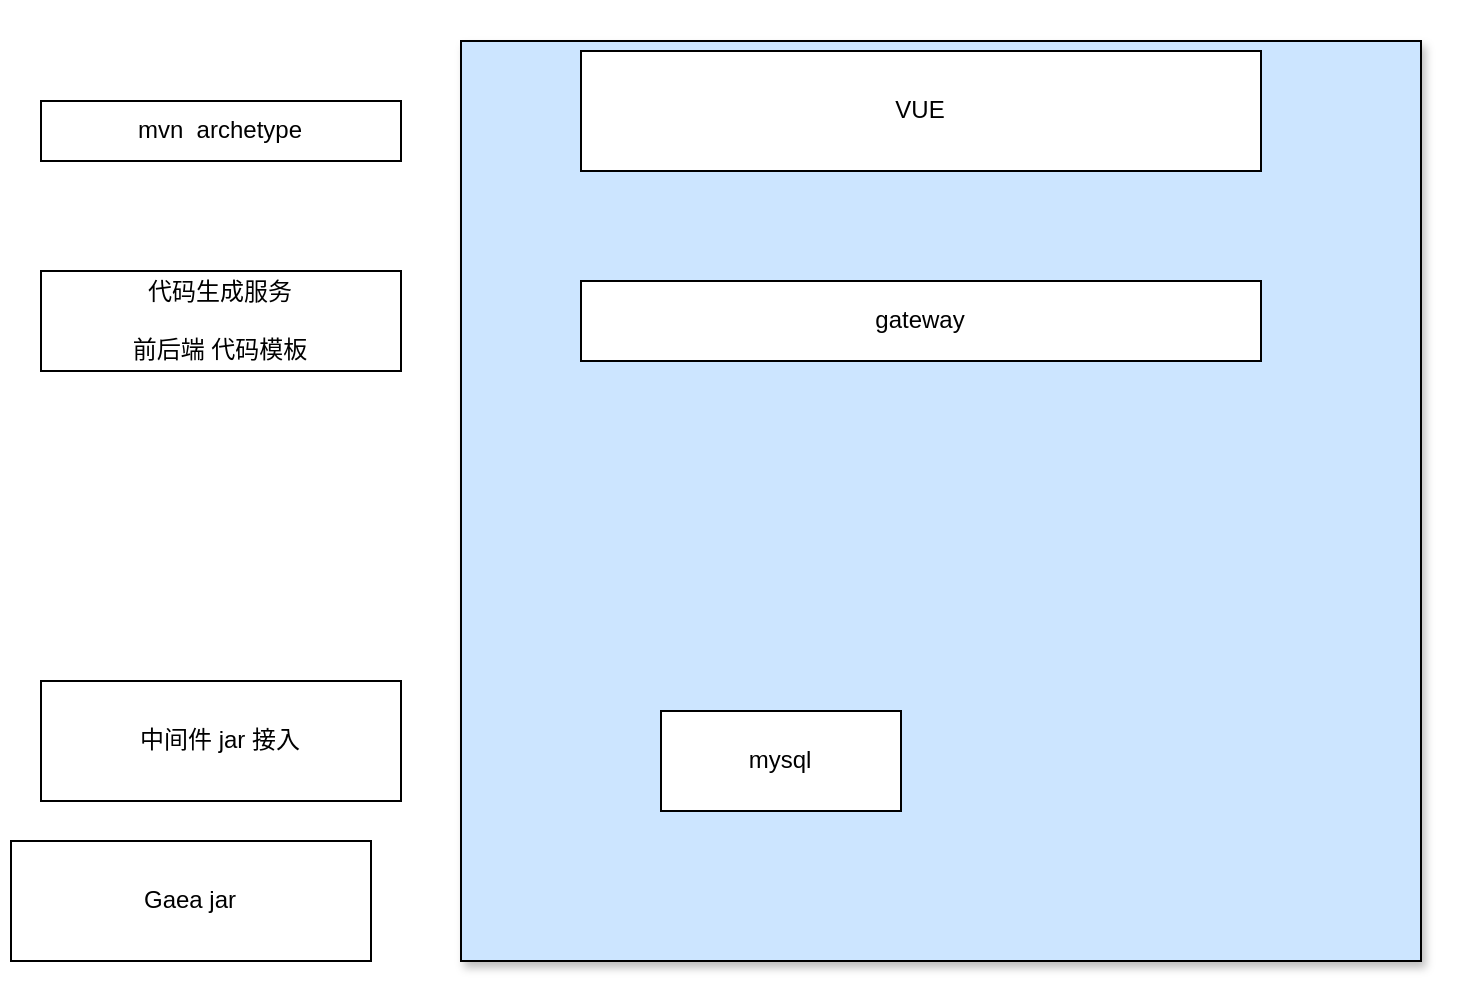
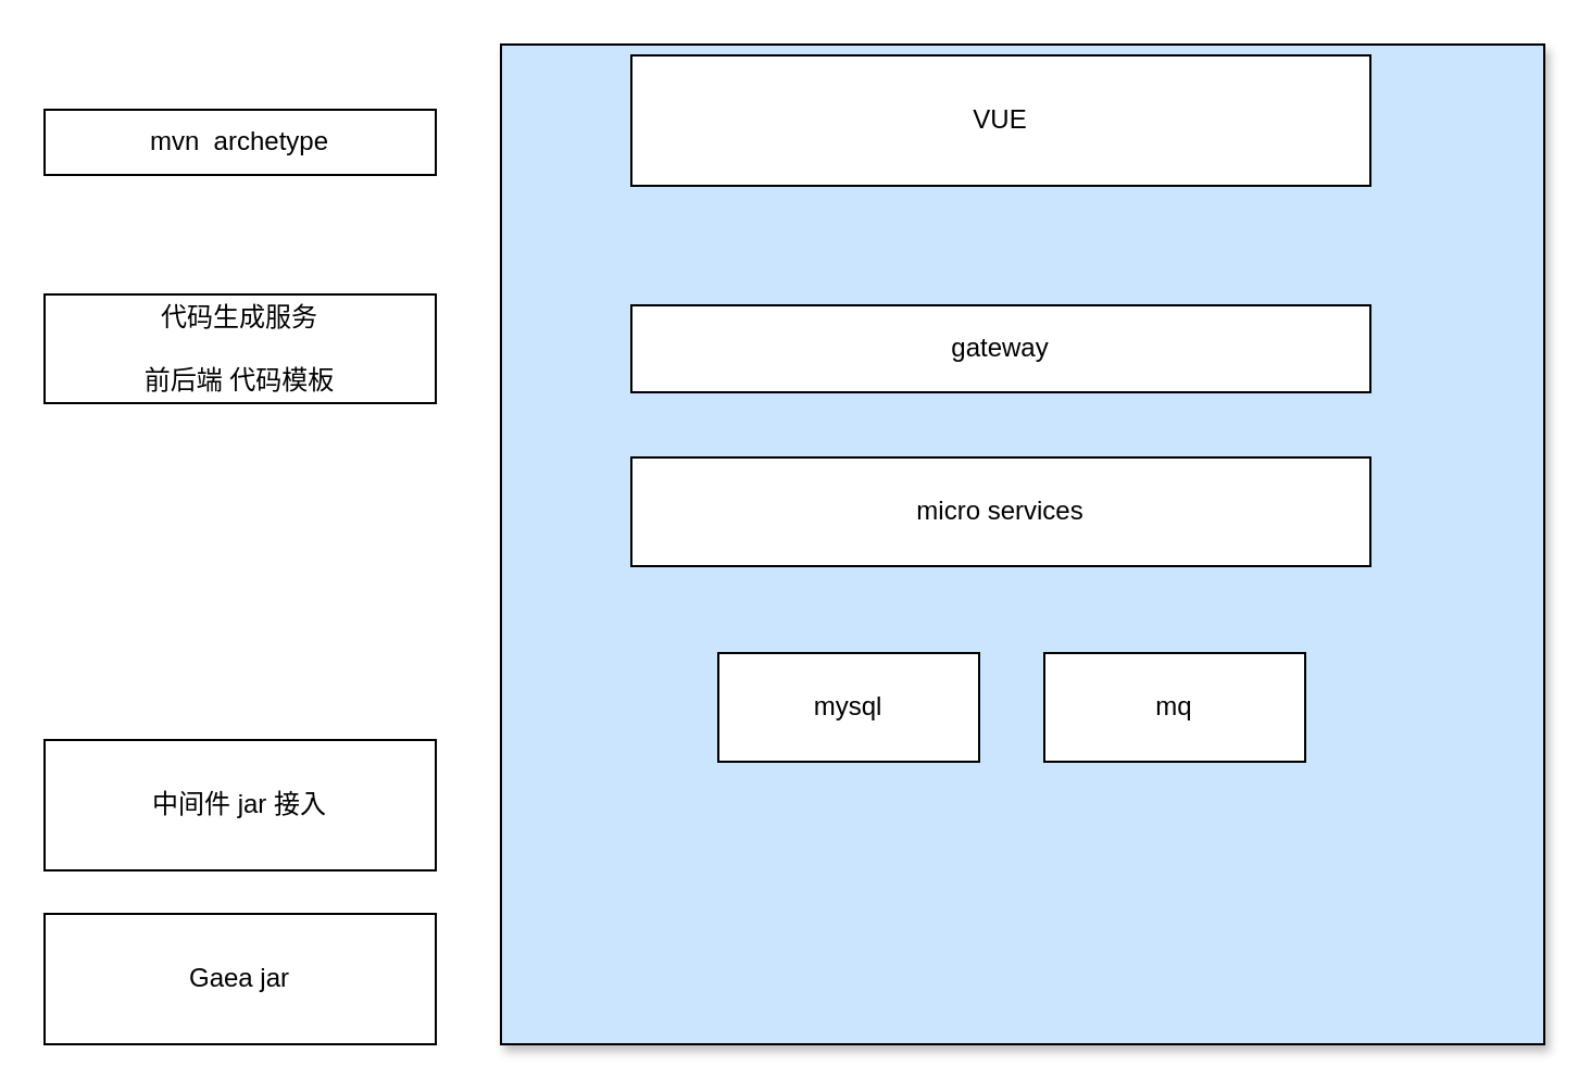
+ <mxCell id="5" value="micro services" style="rounded=0;whiteSpace=wrap;html=1;" vertex="1" parent="1"><mxGeometry x="290" y="210" width="340" height="50" as="geometry" /></mxCell>
+ <mxCell id="11" value="mq" style="rounded=0;whiteSpace=wrap;html=1;" vertex="1" parent="1"><mxGeometry x="480" y="300" width="120" height="50" as="geometry" /></mxCell>
- <mxCell id="10" value="mysql" style="rounded=0;whiteSpace=wrap;html=1;" vertex="1" parent="1"><mxGeometry x="330" y="355" width="120" height="50" as="geometry" /></mxCell>
+ <mxCell id="10" value="mysql" style="rounded=0;whiteSpace=wrap;html=1;" vertex="1" parent="1"><mxGeometry x="330" y="300" width="120" height="50" as="geometry" /></mxCell>
- <mxCell id="8" value="Gaea jar" style="rounded=0;whiteSpace=wrap;html=1;" vertex="1" parent="1"><mxGeometry x="5" y="420" width="180" height="60" as="geometry" /></mxCell>
+ <mxCell id="8" value="Gaea jar" style="rounded=0;whiteSpace=wrap;html=1;" vertex="1" parent="1"><mxGeometry x="20" y="420" width="180" height="60" as="geometry" /></mxCell>
